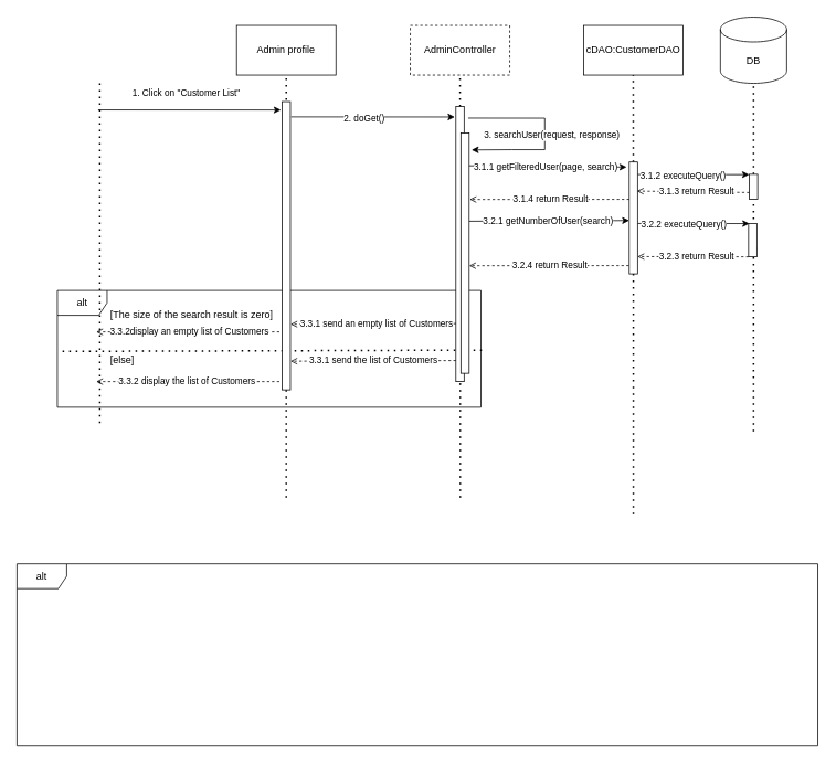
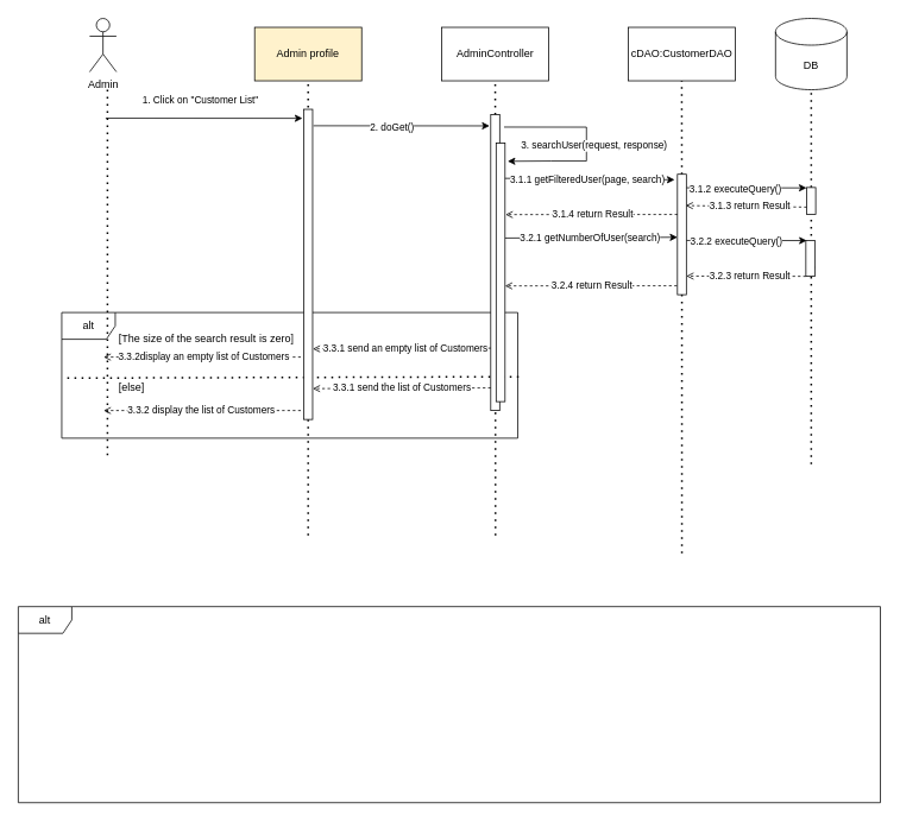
+ <mxCell id="7" value="Admin" style="shape=umlActor;verticalLabelPosition=bottom;verticalAlign=top;html=1;outlineConnect=0;" parent="1" vertex="1"><mxGeometry x="100" y="20" width="30" height="60" as="geometry" /></mxCell>
- <mxCell id="8" value="Admin profile" style="rounded=0;whiteSpace=wrap;html=1;" parent="1" vertex="1"><mxGeometry x="285" y="30" width="120" height="60" as="geometry" /></mxCell>
+ <mxCell id="8" value="Admin profile" style="rounded=0;whiteSpace=wrap;html=1;fillColor=#fff2cc;" parent="1" vertex="1"><mxGeometry x="285" y="30" width="120" height="60" as="geometry" /></mxCell>
- <mxCell id="9" value="AdminController" style="rounded=0;whiteSpace=wrap;html=1;dashed=1;" parent="1" vertex="1"><mxGeometry x="494.72" y="30" width="120" height="60" as="geometry" /></mxCell>
+ <mxCell id="9" value="AdminController" style="rounded=0;whiteSpace=wrap;html=1;" parent="1" vertex="1"><mxGeometry x="494.72" y="30" width="120" height="60" as="geometry" /></mxCell>
